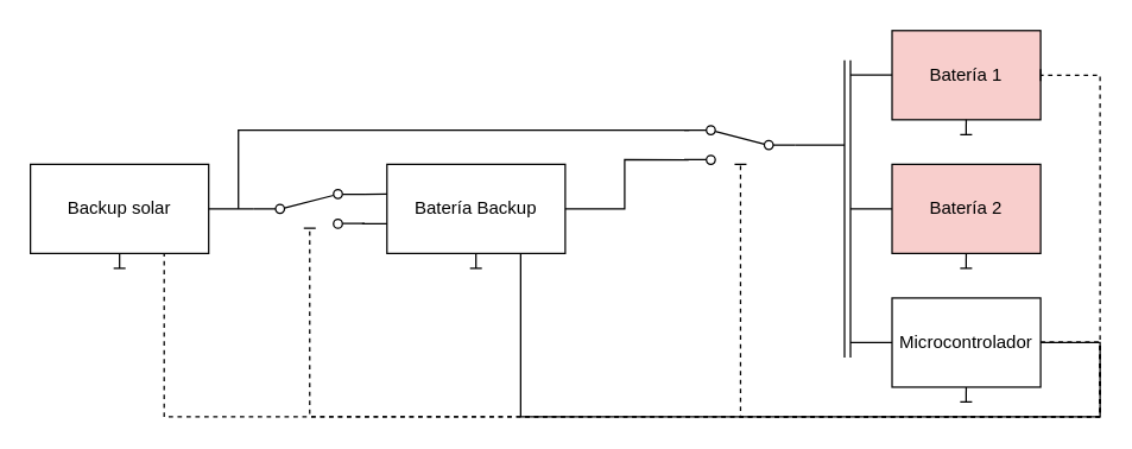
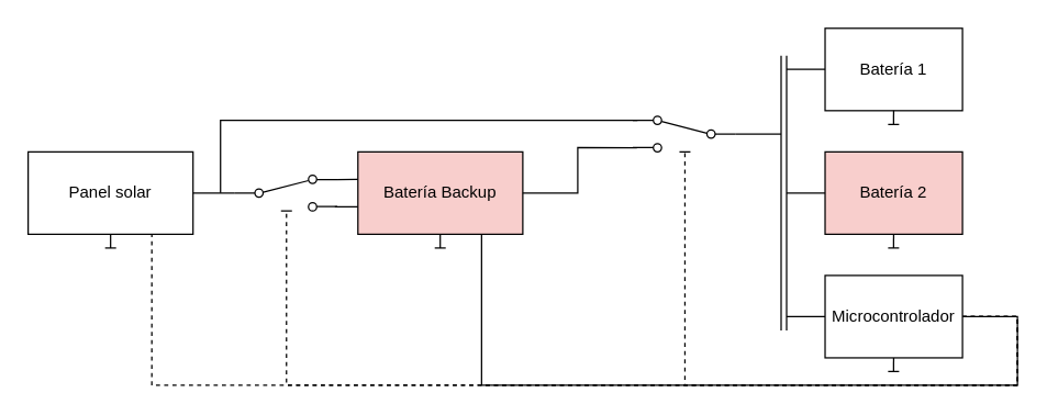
- <mxCell id="5" value="Batería 1" style="whiteSpace=wrap;html=1;fillColor=#f8cecc;" vertex="1" parent="1"><mxGeometry x="600" y="20" width="100" height="60" as="geometry" /></mxCell>
+ <mxCell id="5" value="Batería 1" style="whiteSpace=wrap;html=1;" vertex="1" parent="1"><mxGeometry x="600" y="20" width="100" height="60" as="geometry" /></mxCell>
- <mxCell id="8" style="edgeStyle=orthogonalEdgeStyle;rounded=0;orthogonalLoop=1;jettySize=auto;html=1;dashed=1;endArrow=baseDash;endFill=0;" edge="1" parent="1" source="13" target="5"><mxGeometry relative="1" as="geometry"><Array as="points"><mxPoint x="740" y="230" /><mxPoint x="740" y="50" /></Array></mxGeometry></mxCell>
- <mxCell id="3" value="Backup solar" style="rounded=0;whiteSpace=wrap;html=1;" vertex="1" parent="1"><mxGeometry x="20" y="110" width="120" height="60" as="geometry" /></mxCell>
+ <mxCell id="3" value="Panel solar" style="rounded=0;whiteSpace=wrap;html=1;" vertex="1" parent="1"><mxGeometry x="20" y="110" width="120" height="60" as="geometry" /></mxCell>
- <mxCell id="4" value="Batería Backup" style="rounded=0;whiteSpace=wrap;html=1;" vertex="1" parent="1"><mxGeometry x="260" y="110" width="120" height="60" as="geometry" /></mxCell>
+ <mxCell id="4" value="Batería Backup" style="rounded=0;whiteSpace=wrap;html=1;fillColor=#f8cecc;" vertex="1" parent="1"><mxGeometry x="260" y="110" width="120" height="60" as="geometry" /></mxCell>
